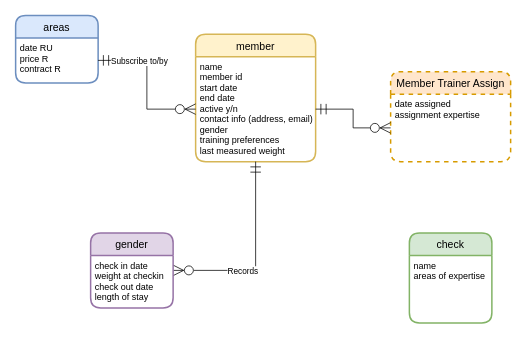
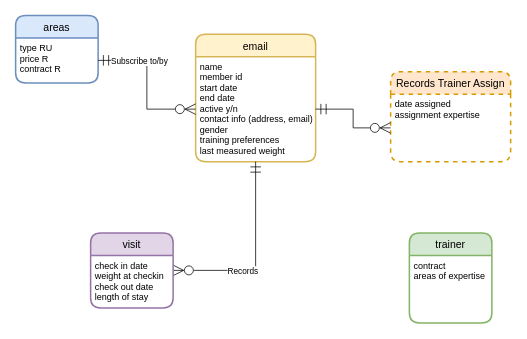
- <mxCell id="4" value="member" style="swimlane;childLayout=stackLayout;horizontal=1;startSize=30;horizontalStack=0;rounded=1;fontSize=14;fontStyle=0;strokeWidth=2;resizeParent=0;resizeLast=1;shadow=0;dashed=0;align=center;fillColor=#fff2cc;strokeColor=#d6b656;" vertex="1" parent="1"><mxGeometry x="260" y="45" width="160" height="170" as="geometry" /></mxCell>
+ <mxCell id="4" value="email" style="swimlane;childLayout=stackLayout;horizontal=1;startSize=30;horizontalStack=0;rounded=1;fontSize=14;fontStyle=0;strokeWidth=2;resizeParent=0;resizeLast=1;shadow=0;dashed=0;align=center;fillColor=#fff2cc;strokeColor=#d6b656;" vertex="1" parent="1"><mxGeometry x="260" y="45" width="160" height="170" as="geometry" /></mxCell>
- <mxCell id="3" value="date RU&#10;price R&#10;contract R" style="align=left;strokeColor=none;fillColor=none;spacingLeft=4;fontSize=12;verticalAlign=top;resizable=0;rotatable=0;part=1;" vertex="1" parent="2"><mxGeometry y="30" width="110" height="60" as="geometry" /></mxCell>
+ <mxCell id="3" value="type RU&#10;price R&#10;contract R" style="align=left;strokeColor=none;fillColor=none;spacingLeft=4;fontSize=12;verticalAlign=top;resizable=0;rotatable=0;part=1;" vertex="1" parent="2"><mxGeometry y="30" width="110" height="60" as="geometry" /></mxCell>
- <mxCell id="14" value="Member Trainer Assign" style="swimlane;childLayout=stackLayout;horizontal=1;startSize=30;horizontalStack=0;rounded=1;fontSize=14;fontStyle=0;strokeWidth=2;resizeParent=0;resizeLast=1;shadow=0;dashed=1;align=center;fillColor=#ffe6cc;strokeColor=#d79b00;" vertex="1" parent="1"><mxGeometry x="520" y="95" width="160" height="120" as="geometry" /></mxCell>
+ <mxCell id="14" value="Records Trainer Assign" style="swimlane;childLayout=stackLayout;horizontal=1;startSize=30;horizontalStack=0;rounded=1;fontSize=14;fontStyle=0;strokeWidth=2;resizeParent=0;resizeLast=1;shadow=0;dashed=1;align=center;fillColor=#ffe6cc;strokeColor=#d79b00;" vertex="1" parent="1"><mxGeometry x="520" y="95" width="160" height="120" as="geometry" /></mxCell>
- <mxCell id="8" value="gender" style="swimlane;childLayout=stackLayout;horizontal=1;startSize=30;horizontalStack=0;rounded=1;fontSize=14;fontStyle=0;strokeWidth=2;resizeParent=0;resizeLast=1;shadow=0;dashed=0;align=center;fillColor=#e1d5e7;strokeColor=#9673a6;" vertex="1" parent="1"><mxGeometry x="120" y="310" width="110" height="100" as="geometry" /></mxCell>
+ <mxCell id="8" value="visit" style="swimlane;childLayout=stackLayout;horizontal=1;startSize=30;horizontalStack=0;rounded=1;fontSize=14;fontStyle=0;strokeWidth=2;resizeParent=0;resizeLast=1;shadow=0;dashed=0;align=center;fillColor=#e1d5e7;strokeColor=#9673a6;" vertex="1" parent="1"><mxGeometry x="120" y="310" width="110" height="100" as="geometry" /></mxCell>
- <mxCell id="12" value="check" style="swimlane;childLayout=stackLayout;horizontal=1;startSize=30;horizontalStack=0;rounded=1;fontSize=14;fontStyle=0;strokeWidth=2;resizeParent=0;resizeLast=1;shadow=0;dashed=0;align=center;fillColor=#d5e8d4;strokeColor=#82b366;" vertex="1" parent="1"><mxGeometry x="545" y="310" width="110" height="120" as="geometry" /></mxCell>
+ <mxCell id="12" value="trainer" style="swimlane;childLayout=stackLayout;horizontal=1;startSize=30;horizontalStack=0;rounded=1;fontSize=14;fontStyle=0;strokeWidth=2;resizeParent=0;resizeLast=1;shadow=0;dashed=0;align=center;fillColor=#d5e8d4;strokeColor=#82b366;" vertex="1" parent="1"><mxGeometry x="545" y="310" width="110" height="120" as="geometry" /></mxCell>
- <mxCell id="13" value="name&#10;areas of expertise&#10;" style="align=left;strokeColor=none;fillColor=none;spacingLeft=4;fontSize=12;verticalAlign=top;resizable=0;rotatable=0;part=1;" vertex="1" parent="12"><mxGeometry y="30" width="110" height="90" as="geometry" /></mxCell>
+ <mxCell id="13" value="contract&#10;areas of expertise&#10;" style="align=left;strokeColor=none;fillColor=none;spacingLeft=4;fontSize=12;verticalAlign=top;resizable=0;rotatable=0;part=1;" vertex="1" parent="12"><mxGeometry y="30" width="110" height="90" as="geometry" /></mxCell>
